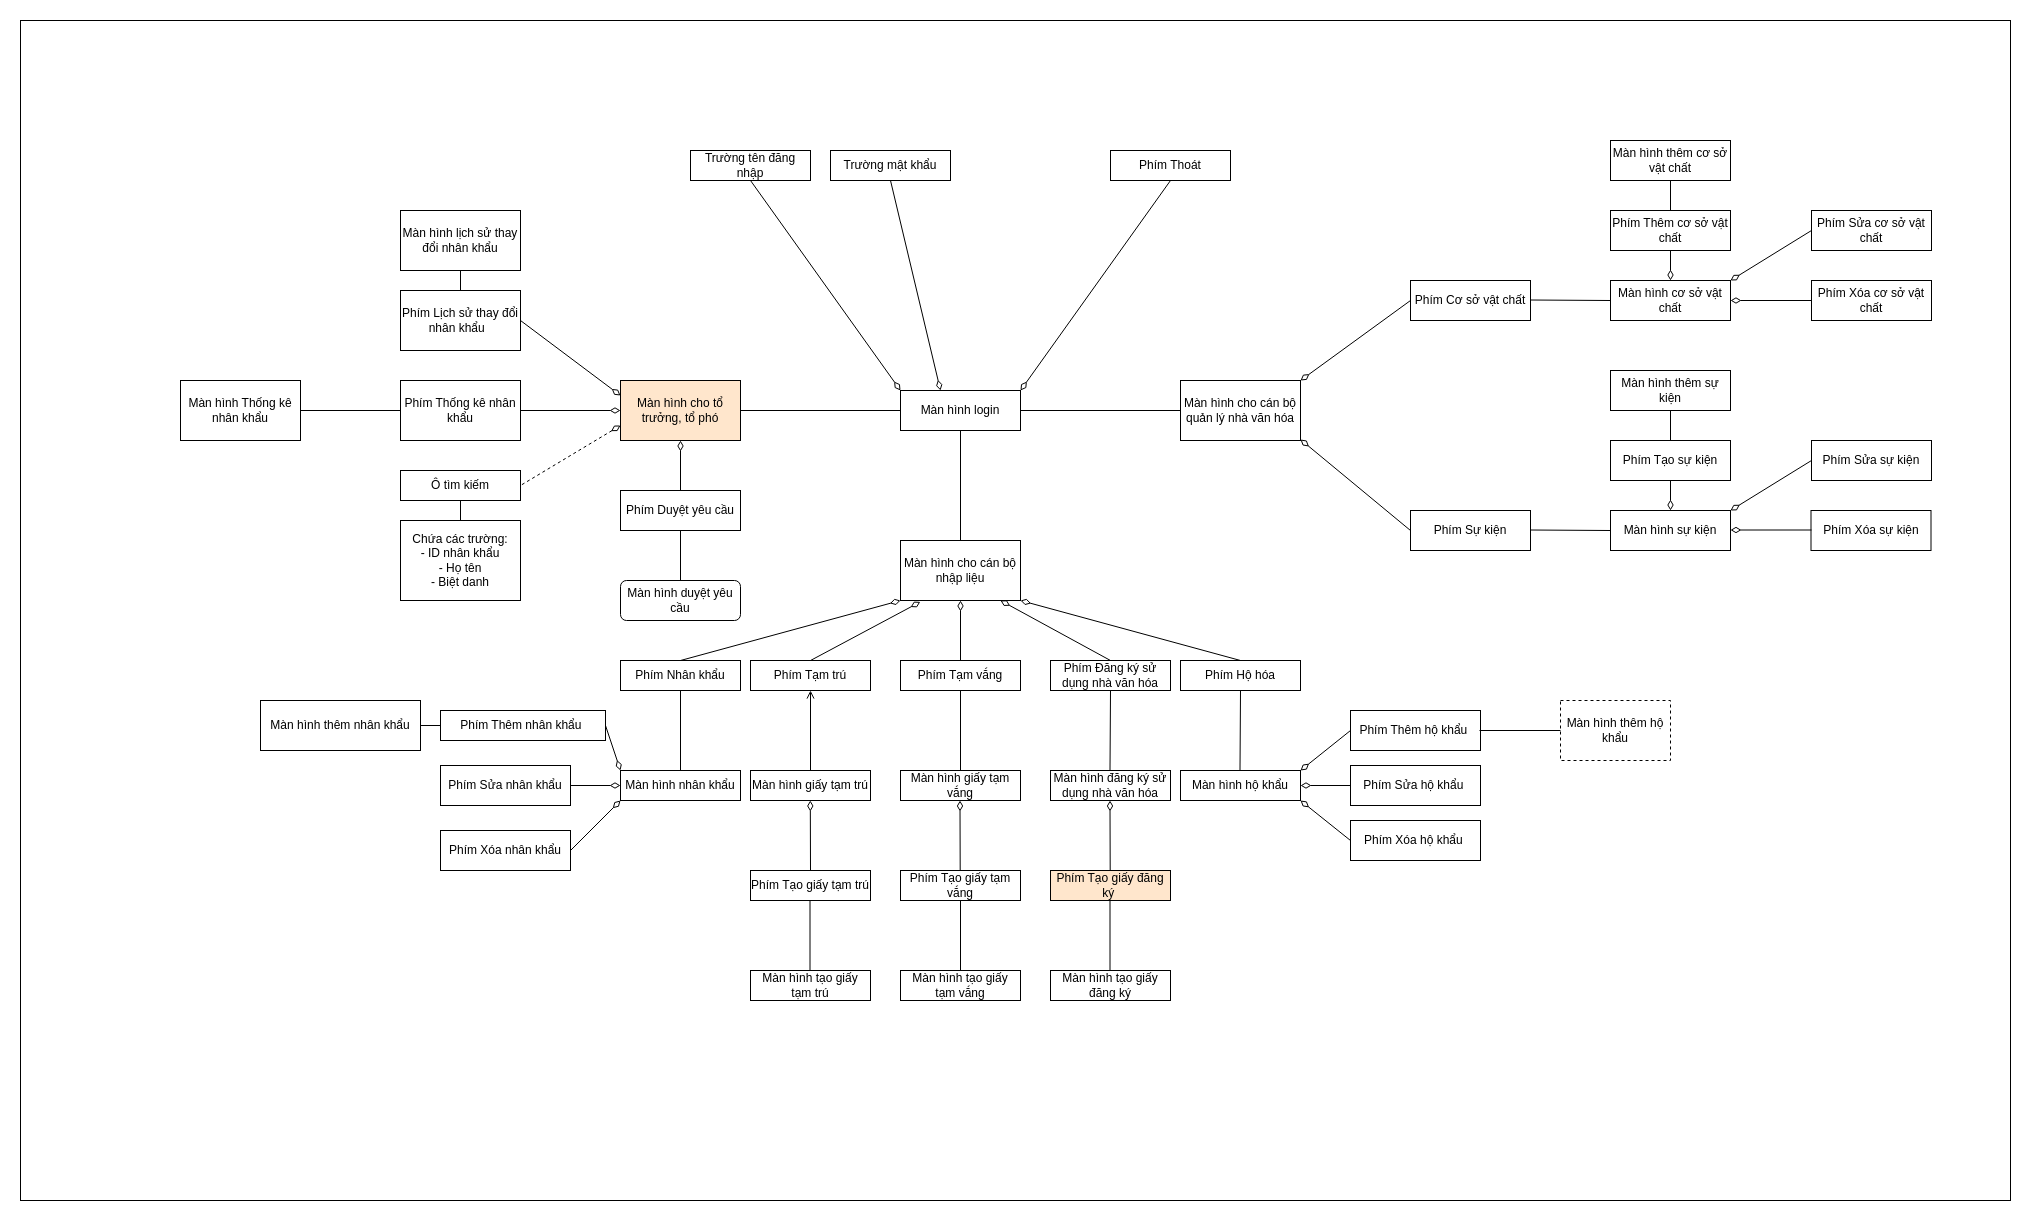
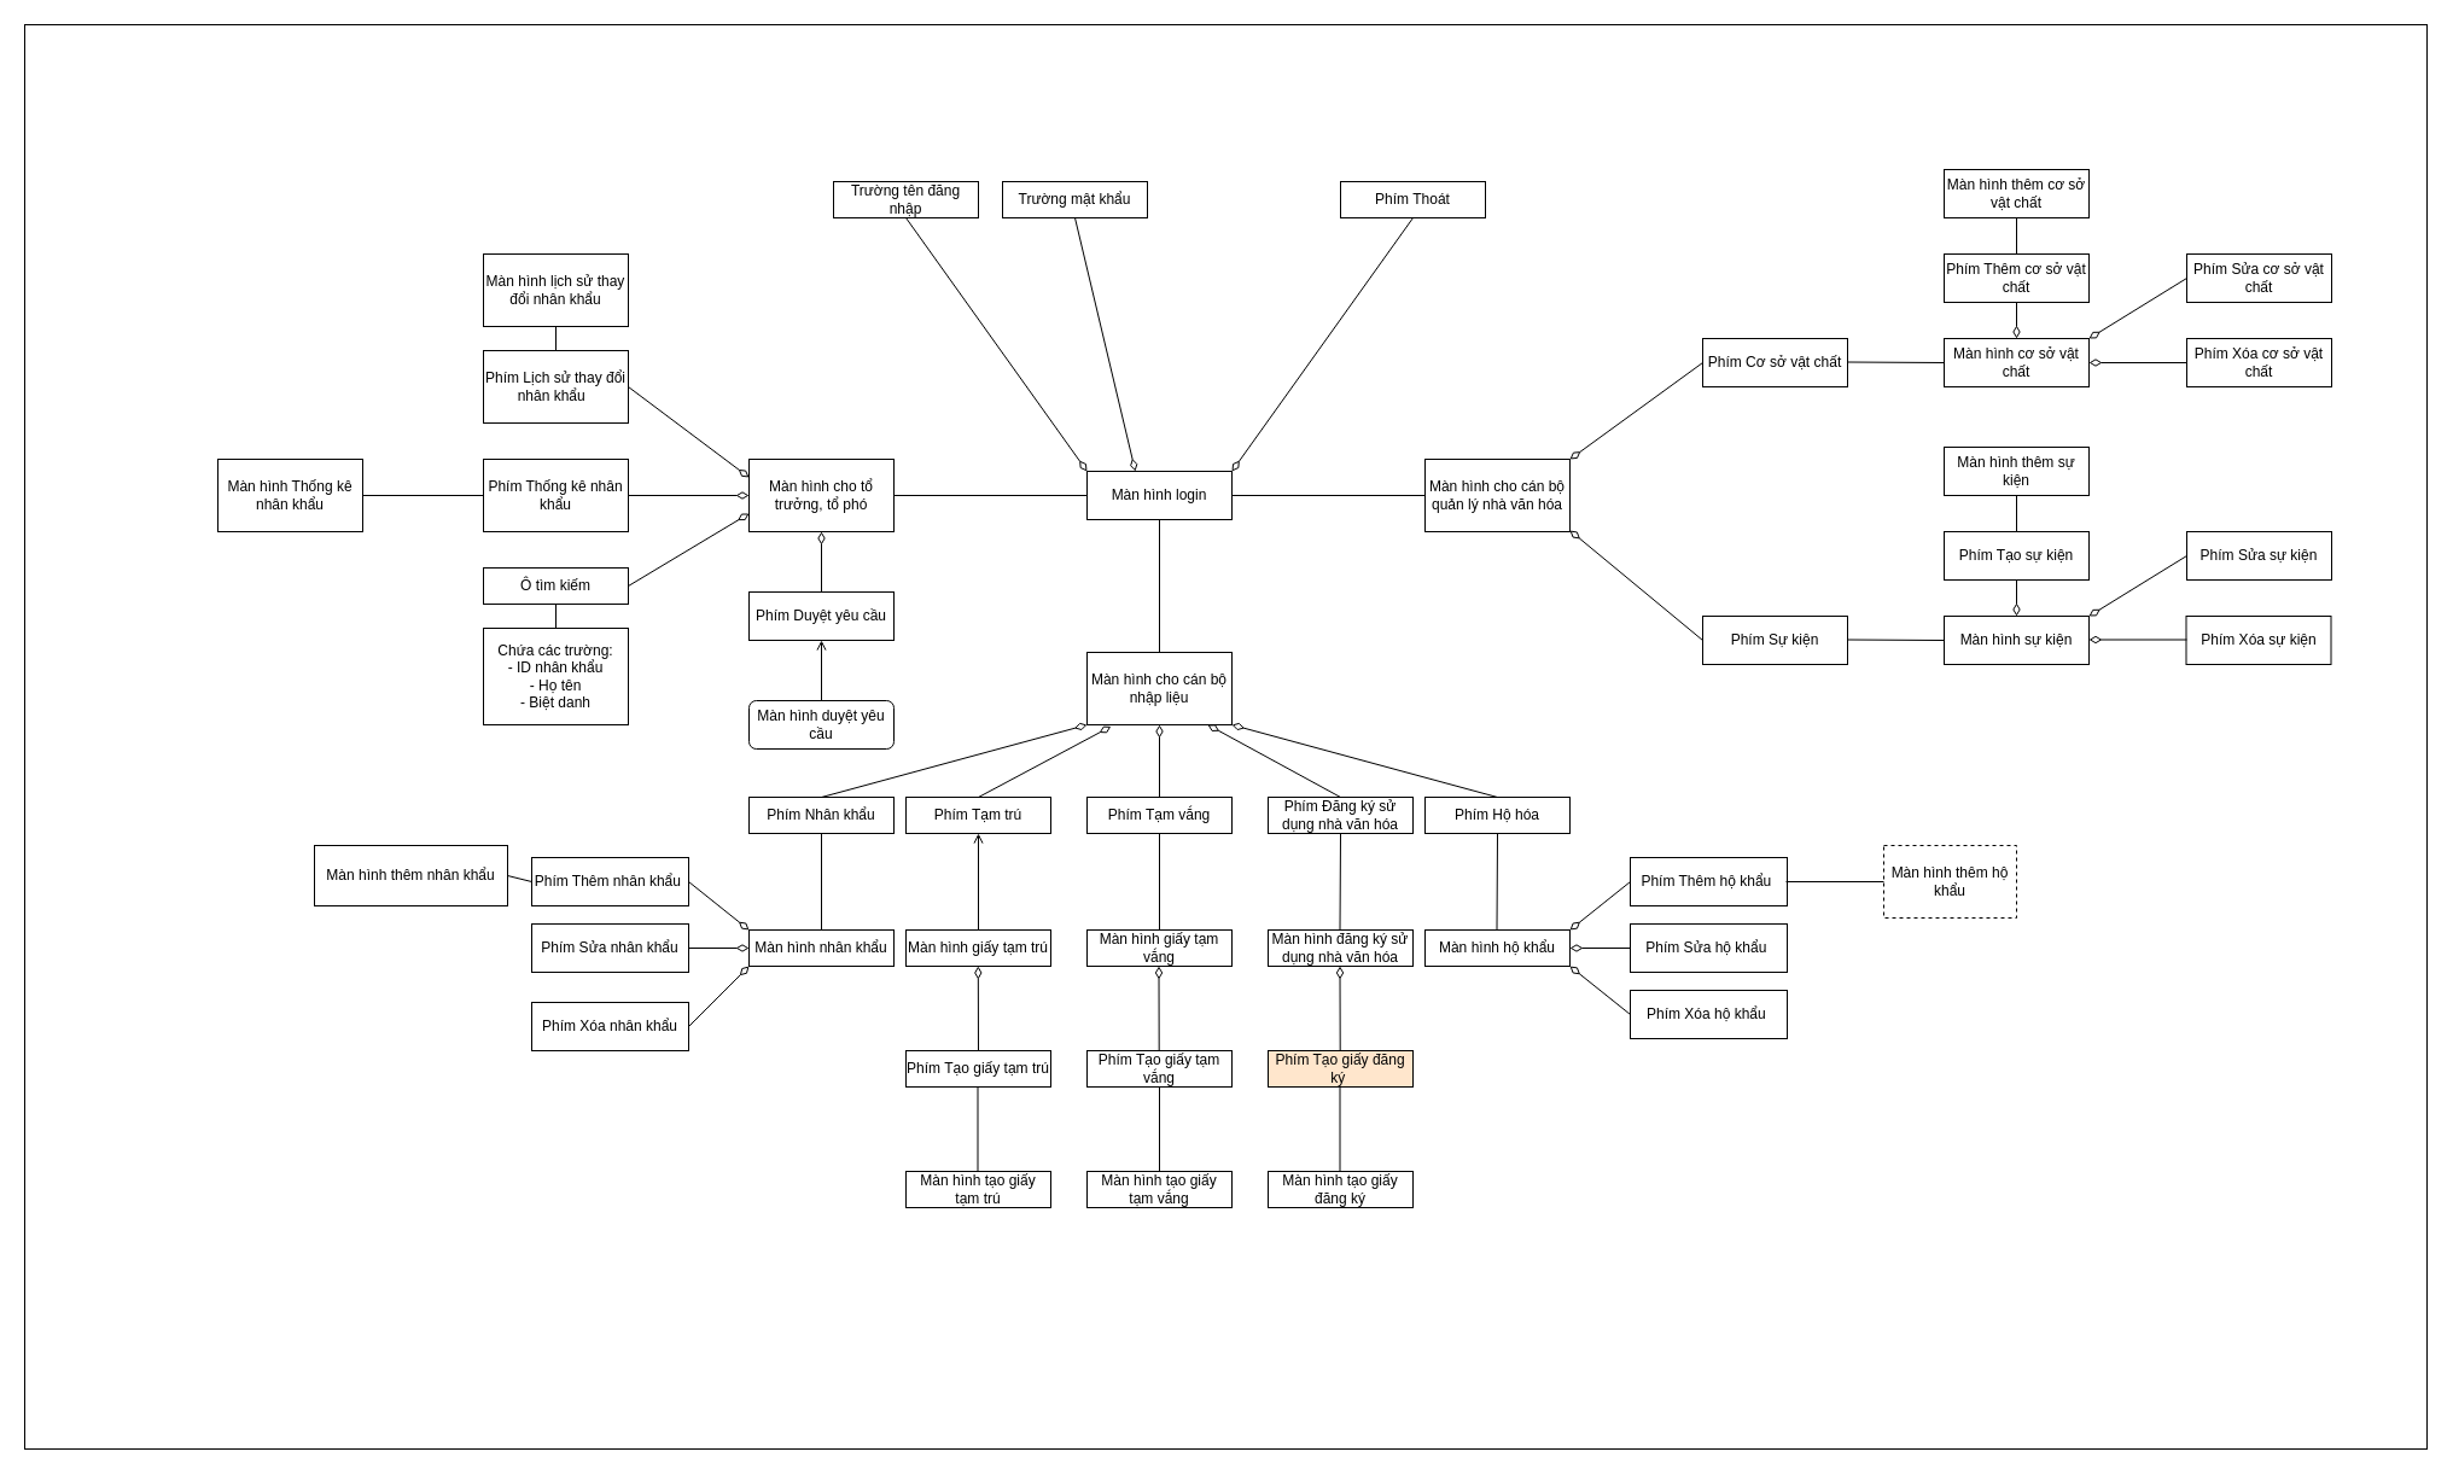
- <mxCell id="7" value="Màn hình cho tổ trưởng, tổ phó" style="rounded=0;whiteSpace=wrap;html=1;fillColor=#ffe6cc;" parent="1" vertex="1"><mxGeometry x="620" y="380" width="120" height="60" as="geometry" /></mxCell>
+ <mxCell id="7" value="Màn hình cho tổ trưởng, tổ phó" style="rounded=0;whiteSpace=wrap;html=1;" parent="1" vertex="1"><mxGeometry x="620" y="380" width="120" height="60" as="geometry" /></mxCell>
- <mxCell id="19" value="" style="endArrow=none;startArrow=diamondThin;endFill=0;startFill=0;html=1;verticalAlign=bottom;labelBackgroundColor=none;strokeWidth=1;startSize=8;endSize=8;rounded=0;entryX=1;entryY=0.5;entryDx=0;entryDy=0;exitX=0;exitY=0.75;exitDx=0;exitDy=0;dashed=1;" parent="1" source="7" target="15" edge="1"><mxGeometry width="160" relative="1" as="geometry"><mxPoint x="630" y="580" as="sourcePoint" /><mxPoint x="560" y="630" as="targetPoint" /></mxGeometry></mxCell>
+ <mxCell id="19" value="" style="endArrow=none;startArrow=diamondThin;endFill=0;startFill=0;html=1;verticalAlign=bottom;labelBackgroundColor=none;strokeWidth=1;startSize=8;endSize=8;rounded=0;entryX=1;entryY=0.5;entryDx=0;entryDy=0;exitX=0;exitY=0.75;exitDx=0;exitDy=0;" parent="1" source="7" target="15" edge="1"><mxGeometry width="160" relative="1" as="geometry"><mxPoint x="630" y="580" as="sourcePoint" /><mxPoint x="560" y="630" as="targetPoint" /></mxGeometry></mxCell>
- <mxCell id="25" value="" style="endArrow=none;html=1;rounded=0;exitX=0.5;exitY=0;exitDx=0;exitDy=0;entryX=0.5;entryY=1;entryDx=0;entryDy=0;" parent="1" source="21" target="16" edge="1"><mxGeometry width="50" height="50" relative="1" as="geometry"><mxPoint x="510" y="760" as="sourcePoint" /><mxPoint x="560" y="710" as="targetPoint" /></mxGeometry></mxCell>
+ <mxCell id="25" value="" style="endArrow=open;html=1;rounded=0;exitX=0.5;exitY=0;exitDx=0;exitDy=0;entryX=0.5;entryY=1;entryDx=0;entryDy=0;" parent="1" source="21" target="16" edge="1"><mxGeometry width="50" height="50" relative="1" as="geometry"><mxPoint x="510" y="760" as="sourcePoint" /><mxPoint x="560" y="710" as="targetPoint" /></mxGeometry></mxCell>
- <mxCell id="34" value="Phím Thêm nhân khẩu&amp;nbsp;" style="rounded=0;whiteSpace=wrap;html=1;" parent="1" vertex="1"><mxGeometry x="440" y="710" width="165" height="30" as="geometry" /></mxCell>
+ <mxCell id="34" value="Phím Thêm nhân khẩu&amp;nbsp;" style="rounded=0;whiteSpace=wrap;html=1;" parent="1" vertex="1"><mxGeometry x="440" y="710" width="130" height="40" as="geometry" /></mxCell>
